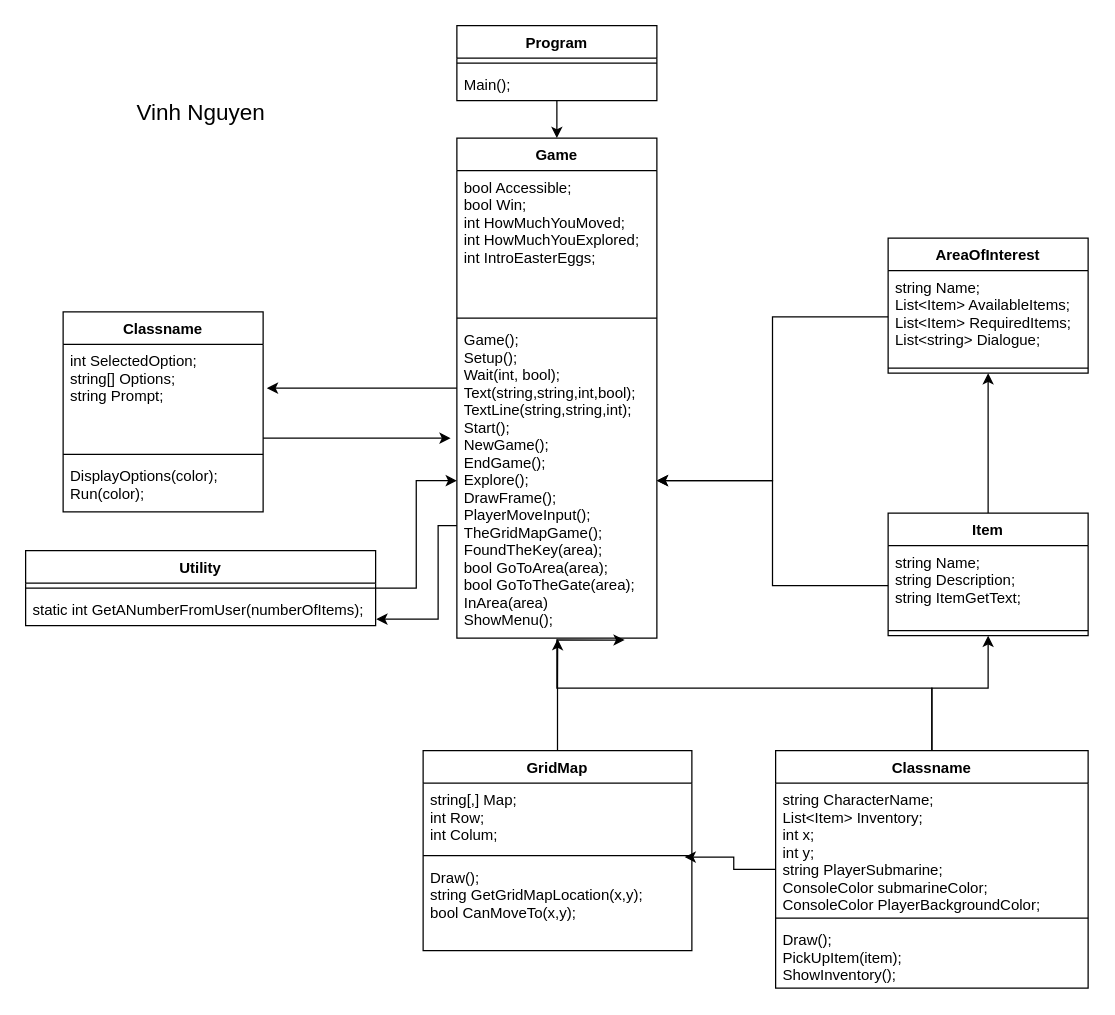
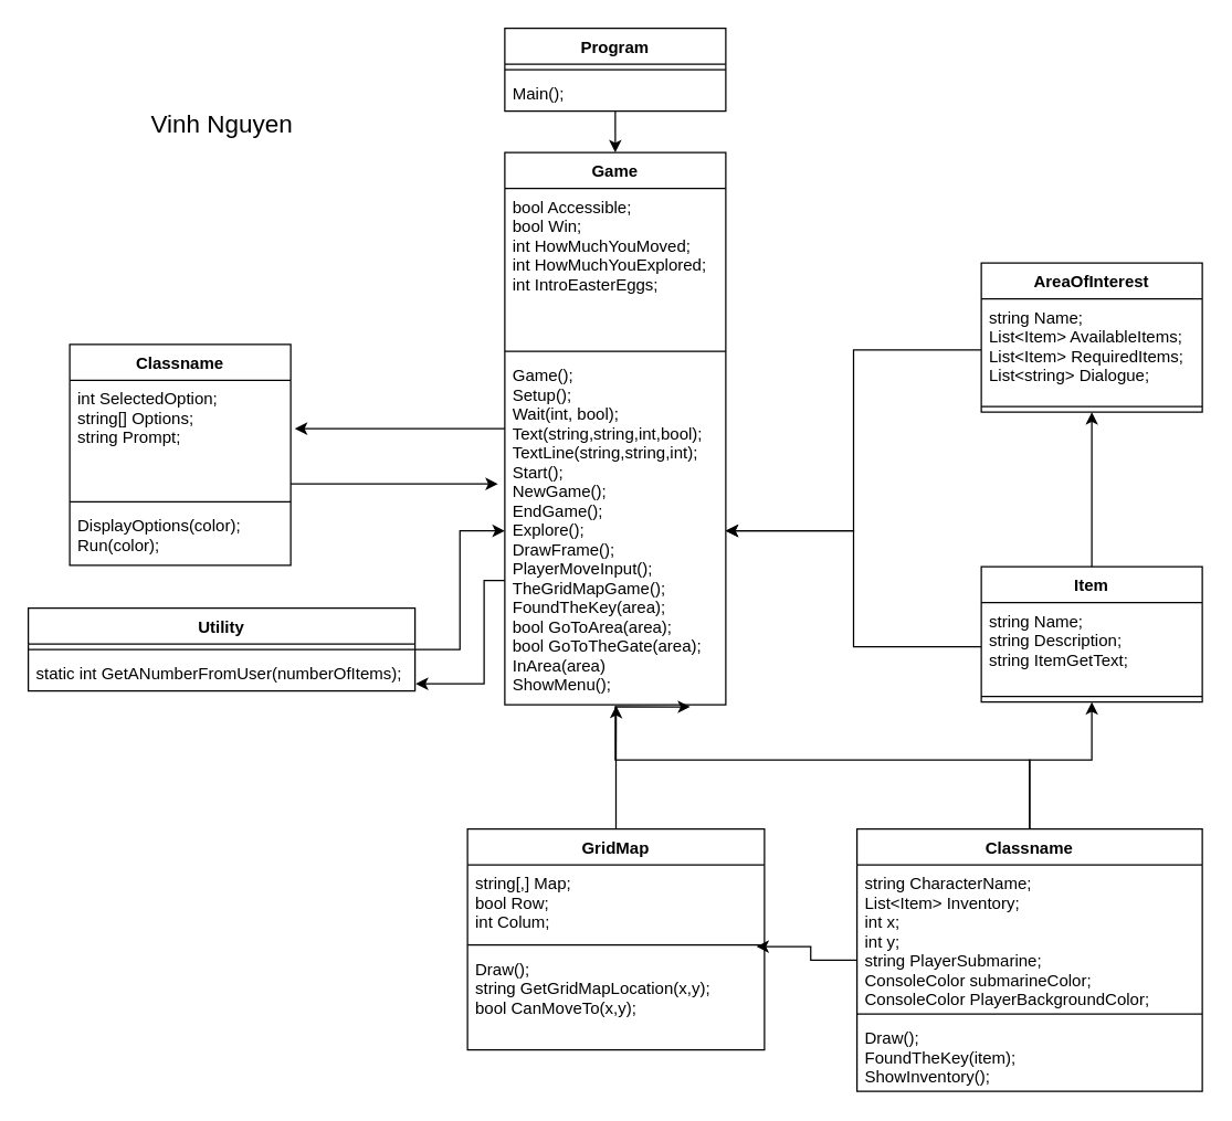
- <mxCell id="22" value="string[,] Map;&#10;int Row;&#10;int Colum;" style="text;strokeColor=none;fillColor=none;align=left;verticalAlign=top;spacingLeft=4;spacingRight=4;overflow=hidden;rotatable=0;points=[[0,0.5],[1,0.5]];portConstraint=eastwest;" vertex="1" parent="21"><mxGeometry y="26" width="215" height="54" as="geometry" /></mxCell>
+ <mxCell id="22" value="string[,] Map;&#10;bool Row;&#10;int Colum;" style="text;strokeColor=none;fillColor=none;align=left;verticalAlign=top;spacingLeft=4;spacingRight=4;overflow=hidden;rotatable=0;points=[[0,0.5],[1,0.5]];portConstraint=eastwest;" vertex="1" parent="21"><mxGeometry y="26" width="215" height="54" as="geometry" /></mxCell>
- <mxCell id="31" value="Draw();&#10;PickUpItem(item);&#10;ShowInventory();" style="text;strokeColor=none;fillColor=none;align=left;verticalAlign=top;spacingLeft=4;spacingRight=4;overflow=hidden;rotatable=0;points=[[0,0.5],[1,0.5]];portConstraint=eastwest;" vertex="1" parent="28"><mxGeometry y="138" width="250" height="52" as="geometry" /></mxCell>
+ <mxCell id="31" value="Draw();&#10;FoundTheKey(item);&#10;ShowInventory();" style="text;strokeColor=none;fillColor=none;align=left;verticalAlign=top;spacingLeft=4;spacingRight=4;overflow=hidden;rotatable=0;points=[[0,0.5],[1,0.5]];portConstraint=eastwest;" vertex="1" parent="28"><mxGeometry y="138" width="250" height="52" as="geometry" /></mxCell>
